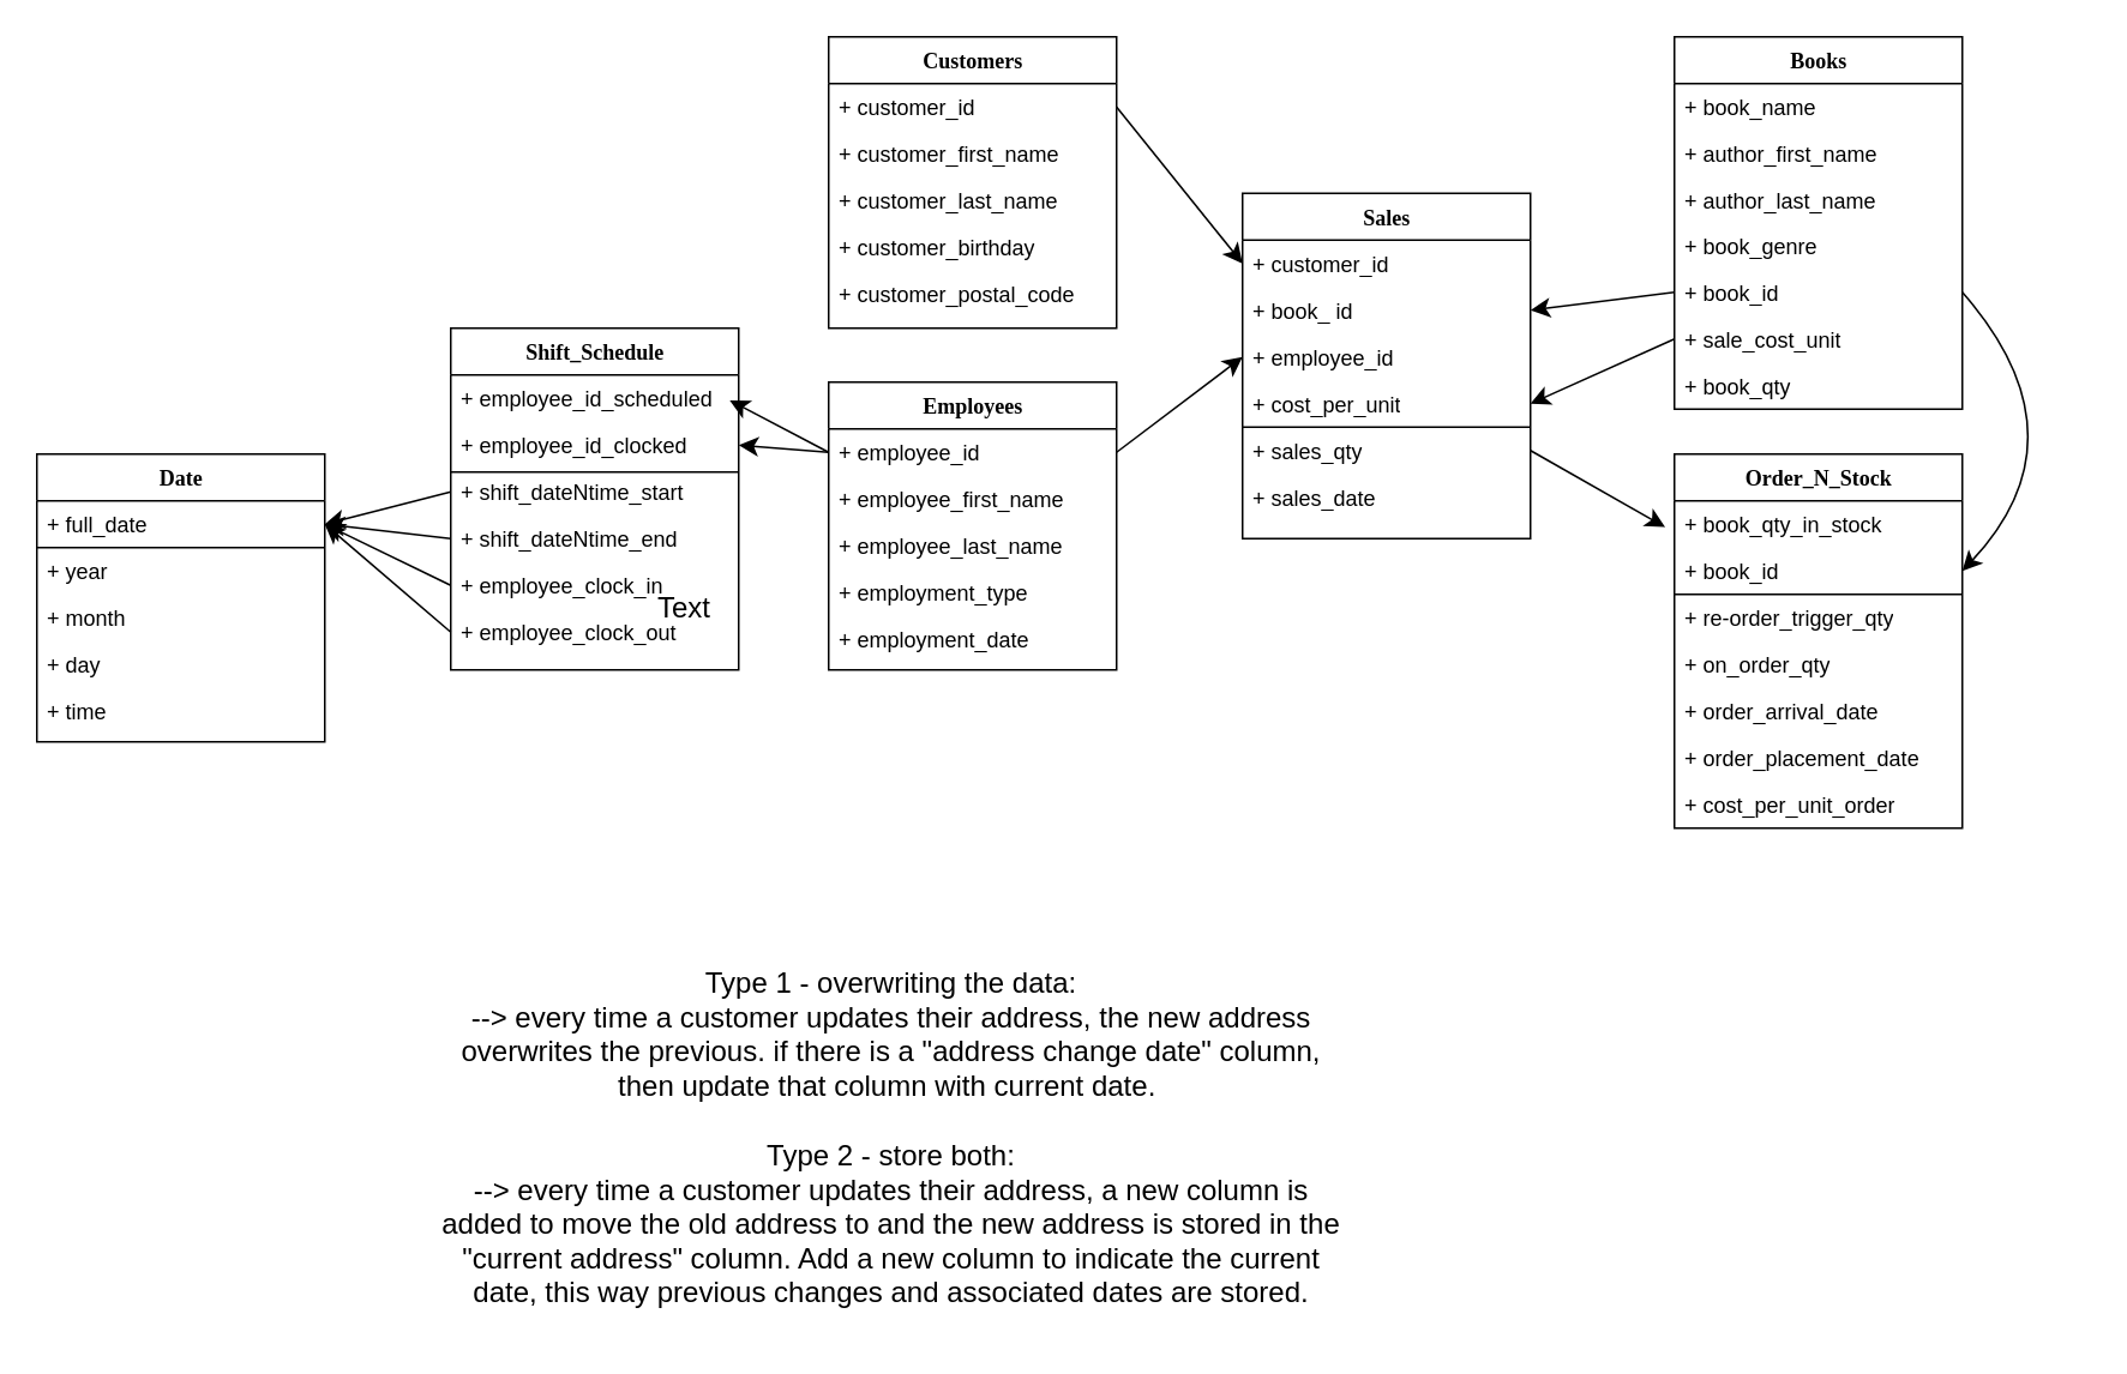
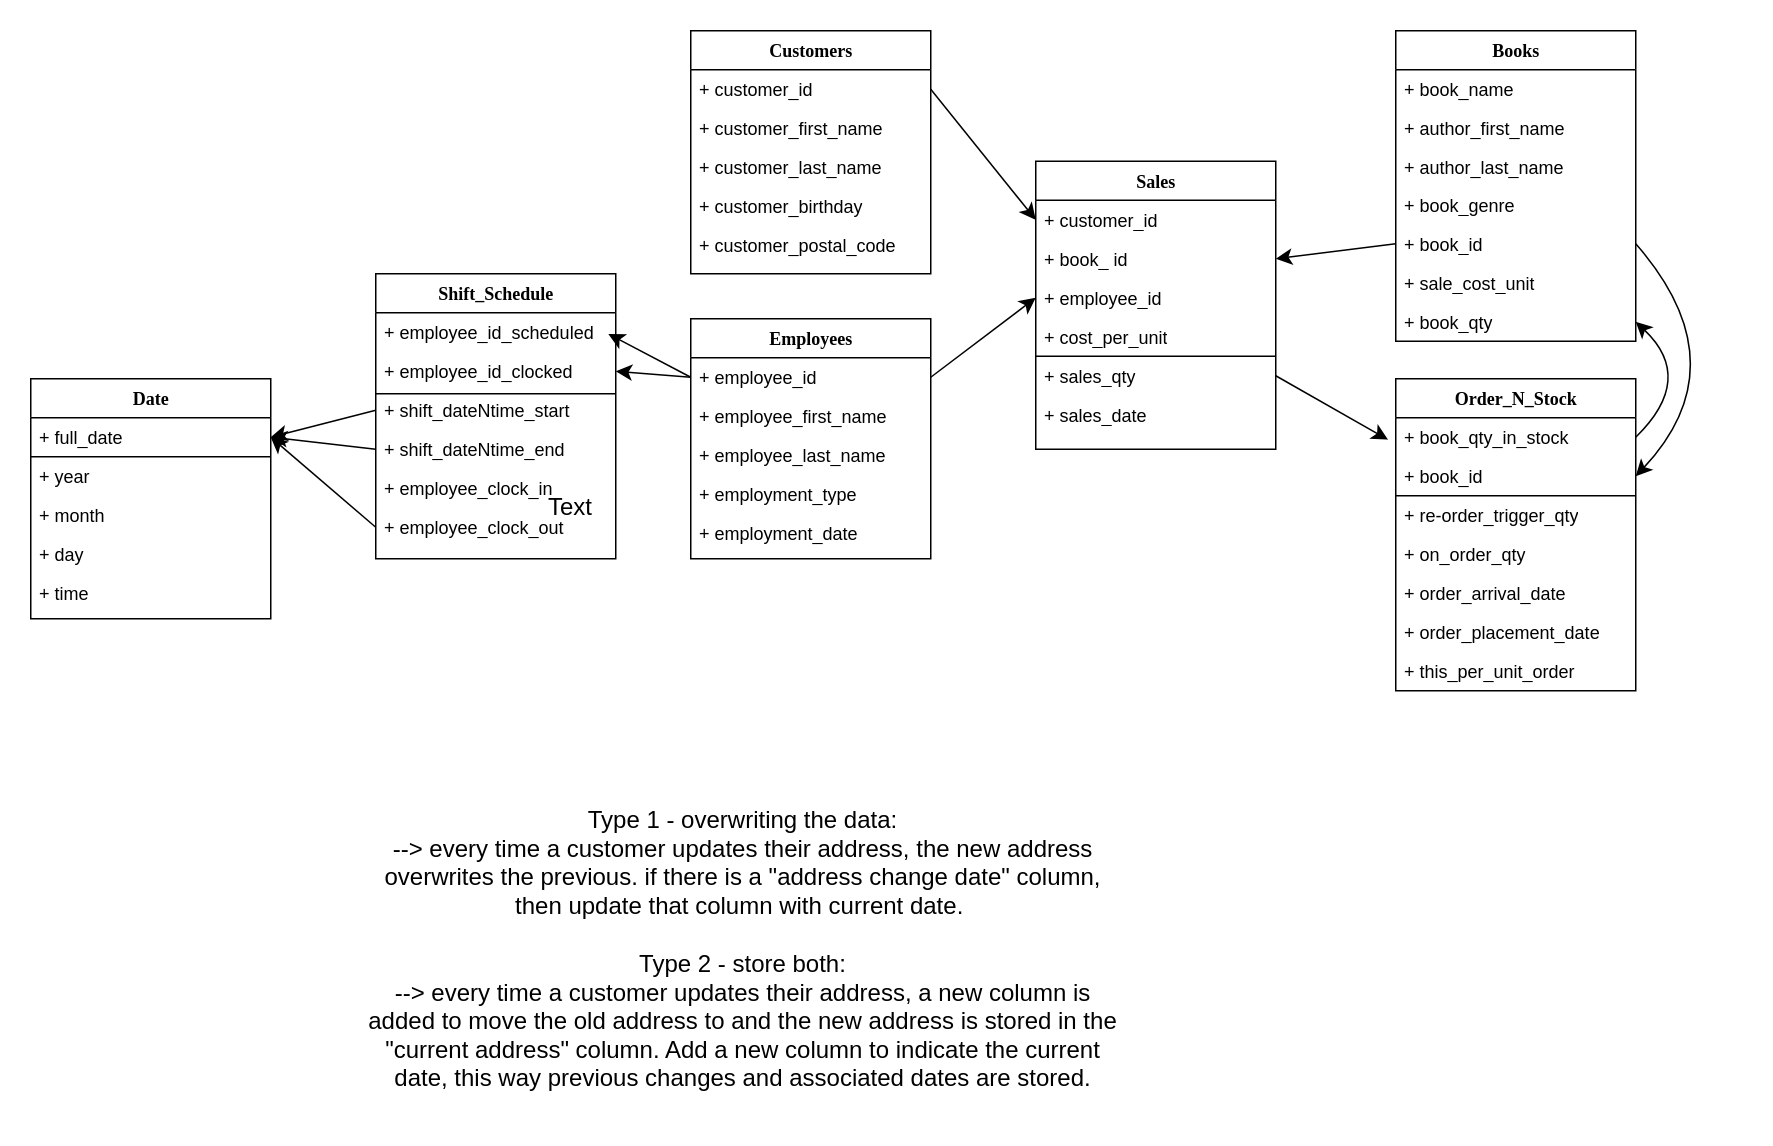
- <mxCell id="42" style="edgeStyle=none;curved=1;rounded=0;orthogonalLoop=1;jettySize=auto;html=1;exitX=0;exitY=0.5;exitDx=0;exitDy=0;entryX=1;entryY=0.5;entryDx=0;entryDy=0;fontSize=12;startSize=8;endSize=8;" edge="1" parent="1" source="14" target="35"><mxGeometry relative="1" as="geometry" /></mxCell>
+ <mxCell id="44" style="edgeStyle=none;curved=1;rounded=0;orthogonalLoop=1;jettySize=auto;html=1;exitX=1;exitY=0.5;exitDx=0;exitDy=0;entryX=1;entryY=0.5;entryDx=0;entryDy=0;fontSize=12;startSize=8;endSize=8;" edge="1" parent="1" source="23" target="15"><mxGeometry relative="1" as="geometry"><Array as="points"><mxPoint x="1130" y="252" /></Array></mxGeometry></mxCell>
- <mxCell id="64" style="edgeStyle=none;curved=1;rounded=0;orthogonalLoop=1;jettySize=auto;html=1;exitX=0;exitY=0.5;exitDx=0;exitDy=0;entryX=1;entryY=0.5;entryDx=0;entryDy=0;fontSize=12;startSize=8;endSize=8;" edge="1" parent="1" source="52" target="57"><mxGeometry relative="1" as="geometry" /></mxCell>
- <mxCell id="30" value="+ cost_per_unit_order" style="text;html=1;strokeColor=none;fillColor=none;align=left;verticalAlign=top;spacingLeft=4;spacingRight=4;whiteSpace=wrap;overflow=hidden;rotatable=0;points=[[0,0.5],[1,0.5]];portConstraint=eastwest;" vertex="1" parent="22"><mxGeometry y="182" width="160" height="26" as="geometry" /></mxCell>
+ <mxCell id="30" value="+ this_per_unit_order" style="text;html=1;strokeColor=none;fillColor=none;align=left;verticalAlign=top;spacingLeft=4;spacingRight=4;whiteSpace=wrap;overflow=hidden;rotatable=0;points=[[0,0.5],[1,0.5]];portConstraint=eastwest;" vertex="1" parent="22"><mxGeometry y="182" width="160" height="26" as="geometry" /></mxCell>
